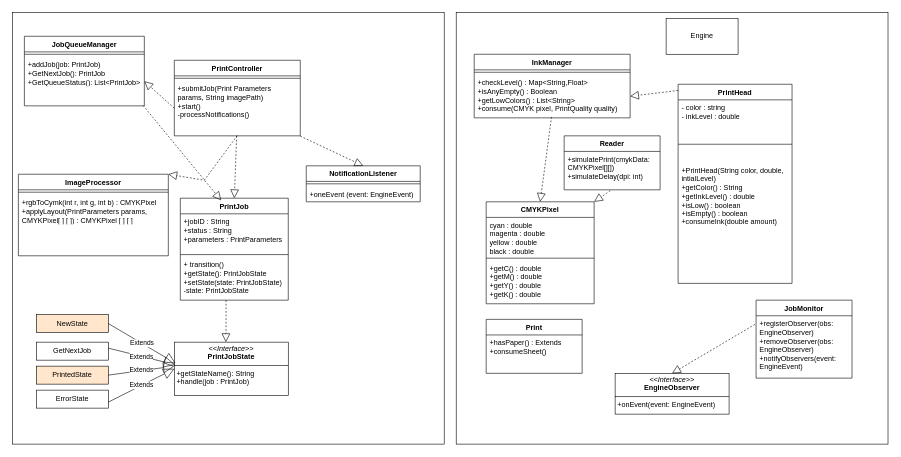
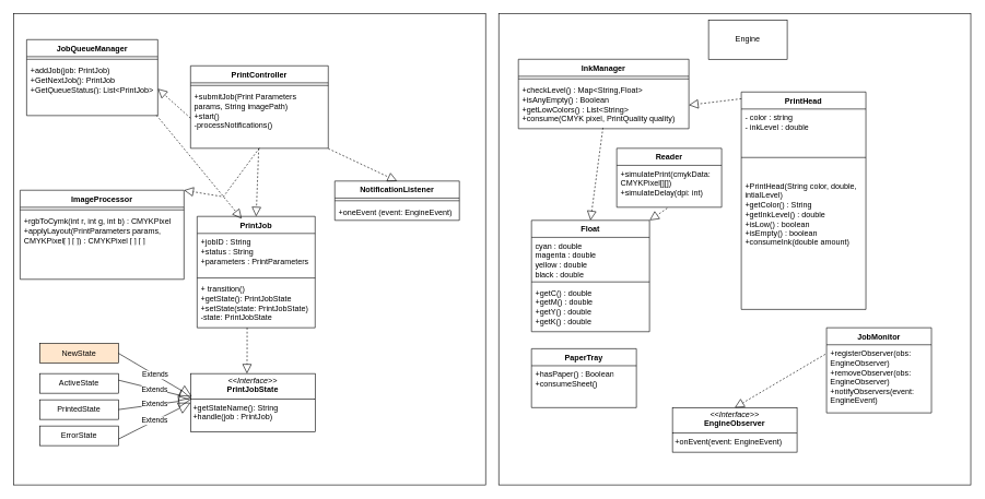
- <mxCell id="20" value="Engine" style="rounded=0;whiteSpace=wrap;html=1;" parent="1" vertex="1"><mxGeometry x="1110" y="30" width="120" height="60" as="geometry" /></mxCell>
+ <mxCell id="20" value="Engine" style="rounded=0;whiteSpace=wrap;html=1;" parent="1" vertex="1"><mxGeometry x="1080" y="30" width="120" height="60" as="geometry" /></mxCell>
- <mxCell id="40" value="CMYKPixel" style="swimlane;fontStyle=1;align=center;verticalAlign=top;childLayout=stackLayout;horizontal=1;startSize=26;horizontalStack=0;resizeParent=1;resizeParentMax=0;resizeLast=0;collapsible=1;marginBottom=0;whiteSpace=wrap;html=1;" parent="1" vertex="1"><mxGeometry x="810" y="336" width="180" height="170" as="geometry" /></mxCell>
+ <mxCell id="40" value="Float" style="swimlane;fontStyle=1;align=center;verticalAlign=top;childLayout=stackLayout;horizontal=1;startSize=26;horizontalStack=0;resizeParent=1;resizeParentMax=0;resizeLast=0;collapsible=1;marginBottom=0;whiteSpace=wrap;html=1;" parent="1" vertex="1"><mxGeometry x="810" y="336" width="180" height="170" as="geometry" /></mxCell>
- <mxCell id="38" value="Print" style="swimlane;fontStyle=1;align=center;verticalAlign=top;childLayout=stackLayout;horizontal=1;startSize=26;horizontalStack=0;resizeParent=1;resizeParentMax=0;resizeLast=0;collapsible=1;marginBottom=0;whiteSpace=wrap;html=1;" parent="1" vertex="1"><mxGeometry x="810" y="532" width="160" height="90" as="geometry" /></mxCell>
+ <mxCell id="38" value="PaperTray" style="swimlane;fontStyle=1;align=center;verticalAlign=top;childLayout=stackLayout;horizontal=1;startSize=26;horizontalStack=0;resizeParent=1;resizeParentMax=0;resizeLast=0;collapsible=1;marginBottom=0;whiteSpace=wrap;html=1;" parent="1" vertex="1"><mxGeometry x="810" y="532" width="160" height="90" as="geometry" /></mxCell>
- <mxCell id="39" value="+hasPaper() : Extends&lt;br&gt;+consumeSheet()" style="text;strokeColor=none;fillColor=none;align=left;verticalAlign=top;spacingLeft=4;spacingRight=4;overflow=hidden;rotatable=0;points=[[0,0.5],[1,0.5]];portConstraint=eastwest;whiteSpace=wrap;html=1;" parent="38" vertex="1"><mxGeometry y="26" width="160" height="64" as="geometry" /></mxCell>
+ <mxCell id="39" value="+hasPaper() : Boolean&lt;br&gt;+consumeSheet()" style="text;strokeColor=none;fillColor=none;align=left;verticalAlign=top;spacingLeft=4;spacingRight=4;overflow=hidden;rotatable=0;points=[[0,0.5],[1,0.5]];portConstraint=eastwest;whiteSpace=wrap;html=1;" parent="38" vertex="1"><mxGeometry y="26" width="160" height="64" as="geometry" /></mxCell>
- <mxCell id="37" value="GetNextJob" style="rounded=0;whiteSpace=wrap;html=1;" parent="1" vertex="1"><mxGeometry x="60" y="570" width="120" height="30" as="geometry" /></mxCell>
+ <mxCell id="37" value="ActiveState" style="rounded=0;whiteSpace=wrap;html=1;" parent="1" vertex="1"><mxGeometry x="60" y="570" width="120" height="30" as="geometry" /></mxCell>
- <mxCell id="36" value="PrintedState" style="rounded=0;whiteSpace=wrap;html=1;fillColor=#ffe6cc;" parent="1" vertex="1"><mxGeometry x="60" y="610" width="120" height="30" as="geometry" /></mxCell>
+ <mxCell id="36" value="PrintedState" style="rounded=0;whiteSpace=wrap;html=1;" parent="1" vertex="1"><mxGeometry x="60" y="610" width="120" height="30" as="geometry" /></mxCell>
